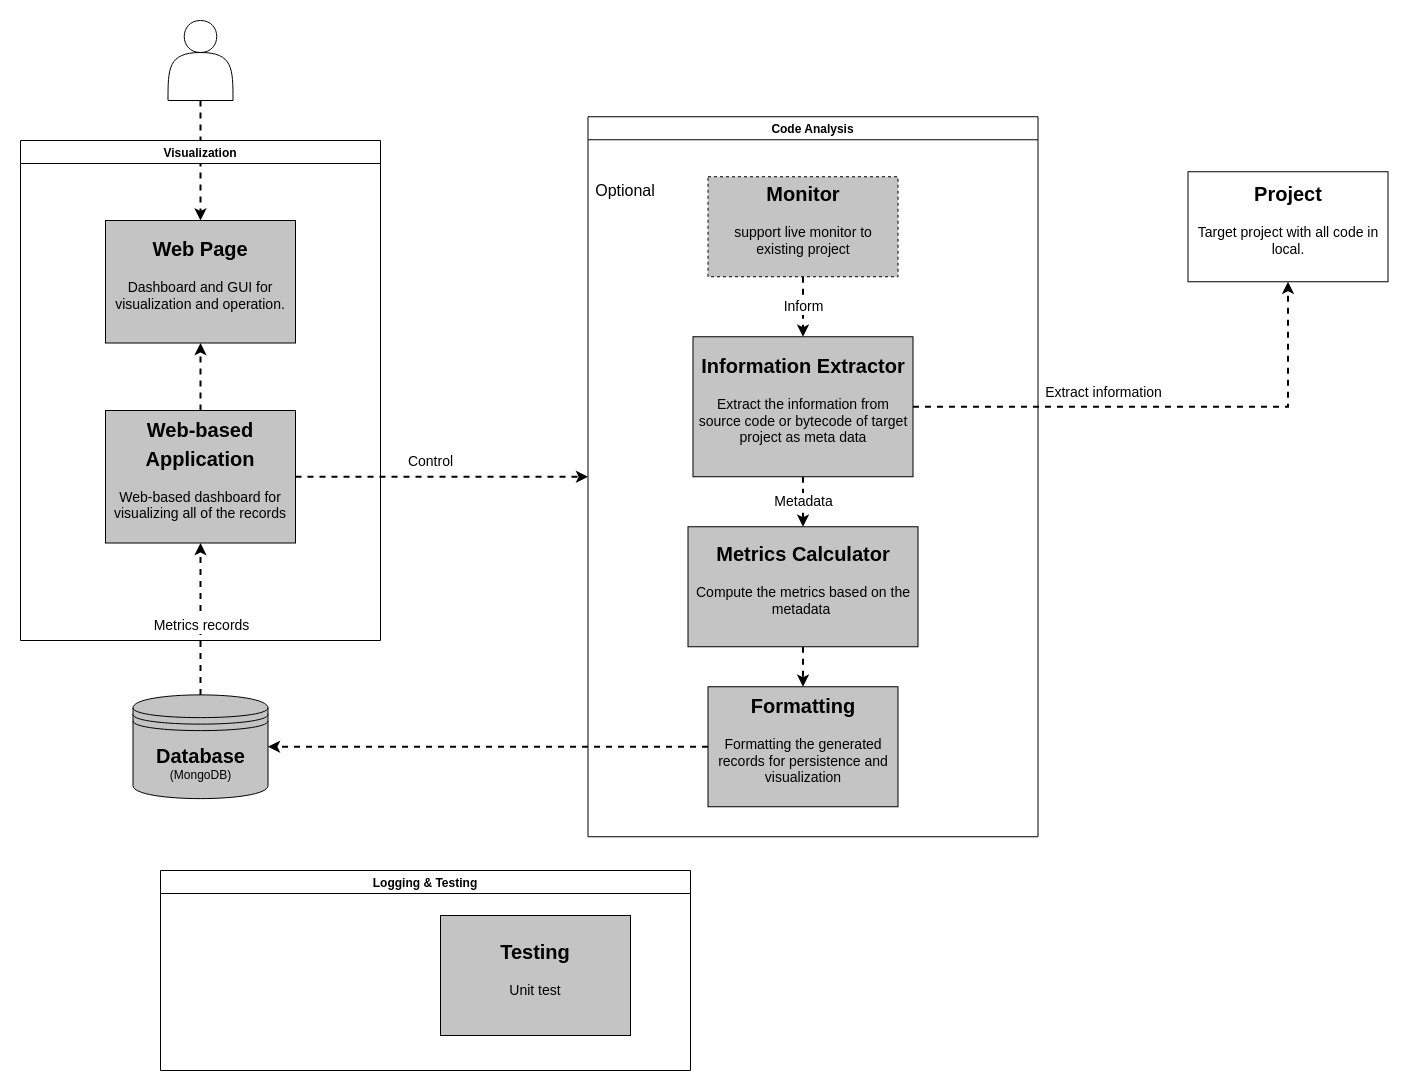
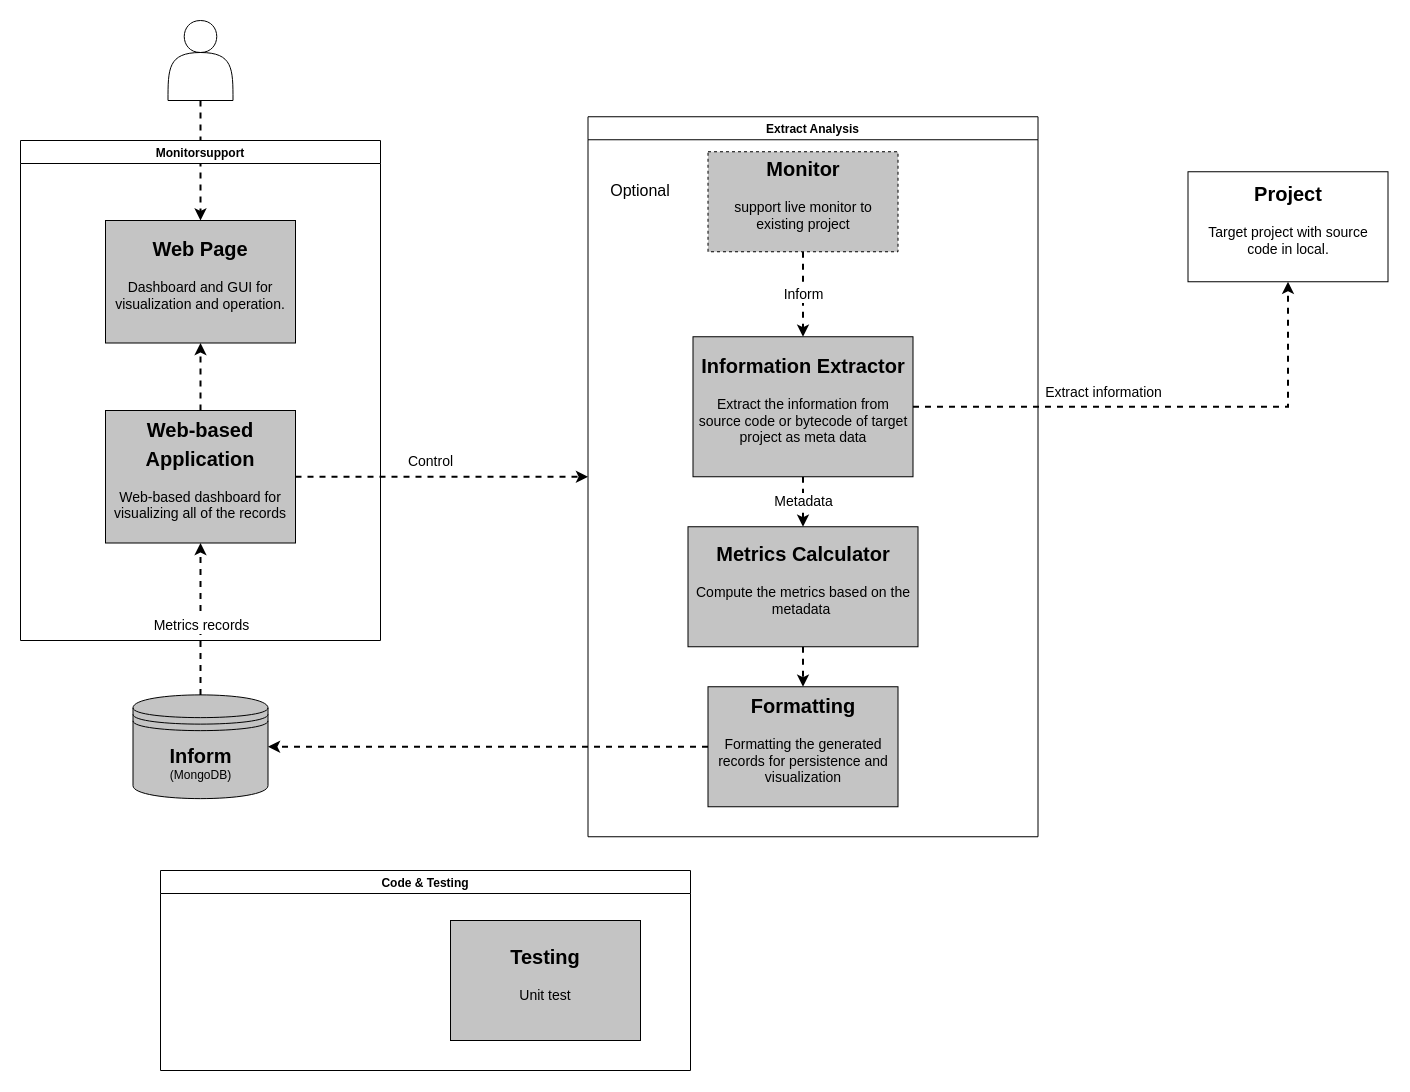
- <mxCell id="13" value="Code Analysis" style="swimlane;horizontal=1;" parent="1" vertex="1"><mxGeometry x="587.5" y="116.25" width="450" height="720" as="geometry" /></mxCell>
+ <mxCell id="13" value="Extract Analysis" style="swimlane;horizontal=1;" parent="1" vertex="1"><mxGeometry x="587.5" y="116.25" width="450" height="720" as="geometry" /></mxCell>
- <mxCell id="9" value="Visualization" style="swimlane;horizontal=1;" parent="1" vertex="1"><mxGeometry x="20" y="140" width="360" height="500" as="geometry" /></mxCell>
+ <mxCell id="9" value="Monitorsupport" style="swimlane;horizontal=1;" parent="1" vertex="1"><mxGeometry x="20" y="140" width="360" height="500" as="geometry" /></mxCell>
- <mxCell id="21" value="Optional" style="text;html=1;strokeColor=none;fillColor=none;align=center;verticalAlign=middle;whiteSpace=wrap;rounded=0;dashed=1;fontSize=16;" parent="13" vertex="1"><mxGeometry x="17.5" y="63.75" width="40" height="20" as="geometry" /></mxCell>
+ <mxCell id="21" value="Optional" style="text;html=1;strokeColor=none;fillColor=none;align=center;verticalAlign=middle;whiteSpace=wrap;rounded=0;dashed=1;fontSize=16;" parent="13" vertex="1"><mxGeometry x="32.5" y="63.75" width="40" height="20" as="geometry" /></mxCell>
- <mxCell id="4" value="&lt;h1&gt;&lt;font style=&quot;font-size: 20px&quot;&gt;Project&lt;/font&gt;&lt;/h1&gt;&lt;p&gt;&lt;font style=&quot;font-size: 14px&quot;&gt;Target project with all code in local.&lt;/font&gt;&lt;/p&gt;" style="text;html=1;strokeColor=#000000;fillColor=#ffffff;spacing=5;spacingTop=-20;whiteSpace=wrap;overflow=hidden;rounded=0;verticalAlign=middle;horizontal=1;align=center;labelPosition=center;verticalLabelPosition=middle;" parent="1" vertex="1"><mxGeometry x="1187.5" y="171.25" width="200" height="110" as="geometry" /></mxCell>
+ <mxCell id="4" value="&lt;h1&gt;&lt;font style=&quot;font-size: 20px&quot;&gt;Project&lt;/font&gt;&lt;/h1&gt;&lt;p&gt;&lt;font style=&quot;font-size: 14px&quot;&gt;Target project with source code in local.&lt;/font&gt;&lt;/p&gt;" style="text;html=1;strokeColor=#000000;fillColor=#ffffff;spacing=5;spacingTop=-20;whiteSpace=wrap;overflow=hidden;rounded=0;verticalAlign=middle;horizontal=1;align=center;labelPosition=center;verticalLabelPosition=middle;" parent="1" vertex="1"><mxGeometry x="1187.5" y="171.25" width="200" height="110" as="geometry" /></mxCell>
- <mxCell id="20" value="&lt;h1&gt;&lt;font style=&quot;font-size: 20px&quot;&gt;Monitor&lt;/font&gt;&lt;/h1&gt;&lt;p&gt;&lt;span style=&quot;font-size: 14px&quot;&gt;support live monitor to existing project&lt;/span&gt;&lt;/p&gt;" style="text;html=1;strokeColor=#000000;fillColor=#C4C4C4;spacing=5;spacingTop=-20;whiteSpace=wrap;overflow=hidden;rounded=0;verticalAlign=middle;horizontal=1;align=center;labelPosition=center;verticalLabelPosition=middle;shadow=0;dashed=1;" parent="13" vertex="1"><mxGeometry x="120" y="60" width="190" height="100" as="geometry" /></mxCell>
+ <mxCell id="20" value="&lt;h1&gt;&lt;font style=&quot;font-size: 20px&quot;&gt;Monitor&lt;/font&gt;&lt;/h1&gt;&lt;p&gt;&lt;span style=&quot;font-size: 14px&quot;&gt;support live monitor to existing project&lt;/span&gt;&lt;/p&gt;" style="text;html=1;strokeColor=#000000;fillColor=#C4C4C4;spacing=5;spacingTop=-20;whiteSpace=wrap;overflow=hidden;rounded=0;verticalAlign=middle;horizontal=1;align=center;labelPosition=center;verticalLabelPosition=middle;shadow=0;dashed=1;" parent="13" vertex="1"><mxGeometry x="120" y="35" width="190" height="100" as="geometry" /></mxCell>
- <mxCell id="27" value="&lt;font&gt;&lt;b style=&quot;font-size: 20px&quot;&gt;Database&lt;/b&gt;&lt;br&gt;&lt;font style=&quot;font-size: 12px&quot;&gt;(MongoDB)&lt;/font&gt;&lt;br&gt;&lt;/font&gt;" style="shape=datastore;whiteSpace=wrap;html=1;strokeColor=#000000;fillColor=#C4C4C4;fontSize=12;align=center;shadow=0;horizontal=1;" parent="1" vertex="1"><mxGeometry x="132.5" y="694.38" width="135" height="103.75" as="geometry" /></mxCell>
+ <mxCell id="27" value="&lt;font&gt;&lt;b style=&quot;font-size: 20px&quot;&gt;Inform&lt;/b&gt;&lt;br&gt;&lt;font style=&quot;font-size: 12px&quot;&gt;(MongoDB)&lt;/font&gt;&lt;br&gt;&lt;/font&gt;" style="shape=datastore;whiteSpace=wrap;html=1;strokeColor=#000000;fillColor=#C4C4C4;fontSize=12;align=center;shadow=0;horizontal=1;" parent="1" vertex="1"><mxGeometry x="132.5" y="694.38" width="135" height="103.75" as="geometry" /></mxCell>
- <mxCell id="22" value="Logging &amp; Testing" style="swimlane;horizontal=1;" parent="1" vertex="1"><mxGeometry x="160" y="870" width="530" height="200" as="geometry" /></mxCell>
+ <mxCell id="22" value="Code &amp; Testing" style="swimlane;horizontal=1;" parent="1" vertex="1"><mxGeometry x="160" y="870" width="530" height="200" as="geometry" /></mxCell>
- <mxCell id="23" value="&lt;h1&gt;&lt;font style=&quot;font-size: 20px&quot;&gt;Testing&lt;/font&gt;&lt;/h1&gt;&lt;p&gt;&lt;span style=&quot;font-size: 14px&quot;&gt;Unit test&lt;/span&gt;&lt;/p&gt;" style="text;html=1;strokeColor=#000000;fillColor=#C4C4C4;spacing=5;spacingTop=-20;whiteSpace=wrap;overflow=hidden;rounded=0;verticalAlign=middle;horizontal=1;align=center;labelPosition=center;verticalLabelPosition=middle;shadow=0;" parent="22" vertex="1"><mxGeometry x="280" y="45" width="190" height="120" as="geometry" /></mxCell>
+ <mxCell id="23" value="&lt;h1&gt;&lt;font style=&quot;font-size: 20px&quot;&gt;Testing&lt;/font&gt;&lt;/h1&gt;&lt;p&gt;&lt;span style=&quot;font-size: 14px&quot;&gt;Unit test&lt;/span&gt;&lt;/p&gt;" style="text;html=1;strokeColor=#000000;fillColor=#C4C4C4;spacing=5;spacingTop=-20;whiteSpace=wrap;overflow=hidden;rounded=0;verticalAlign=middle;horizontal=1;align=center;labelPosition=center;verticalLabelPosition=middle;shadow=0;" parent="22" vertex="1"><mxGeometry x="290" y="50" width="190" height="120" as="geometry" /></mxCell>
